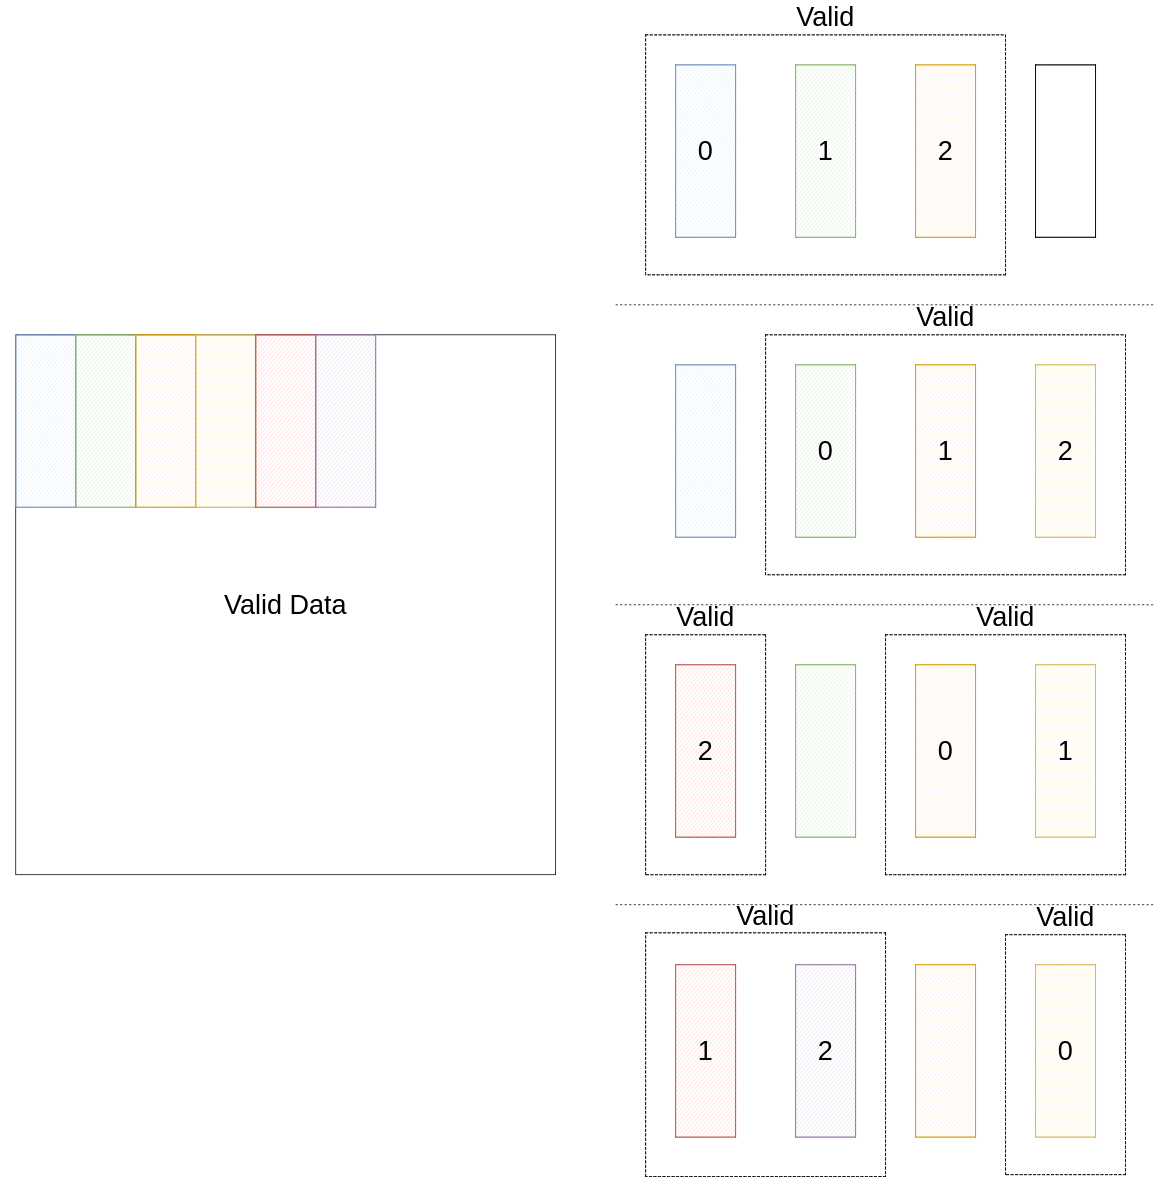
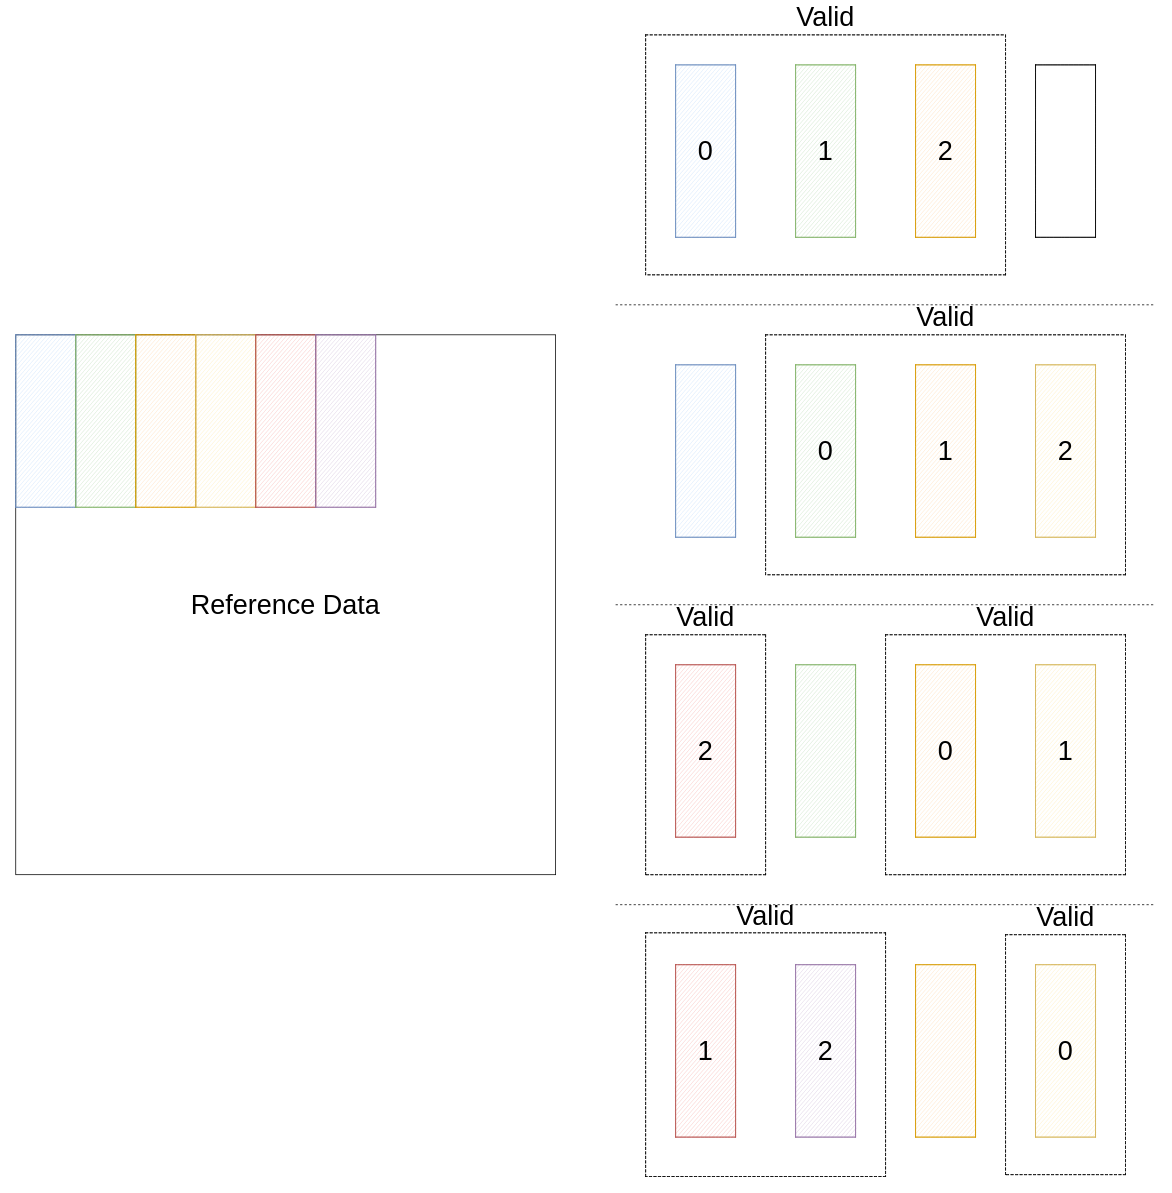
- <mxCell id="8" value="Valid Data" style="rounded=0;whiteSpace=wrap;html=1;fontSize=36;" vertex="1" parent="1"><mxGeometry x="20" y="420" width="720" height="720" as="geometry" /></mxCell>
+ <mxCell id="8" value="Reference Data" style="rounded=0;whiteSpace=wrap;html=1;fontSize=36;" vertex="1" parent="1"><mxGeometry x="20" y="420" width="720" height="720" as="geometry" /></mxCell>
